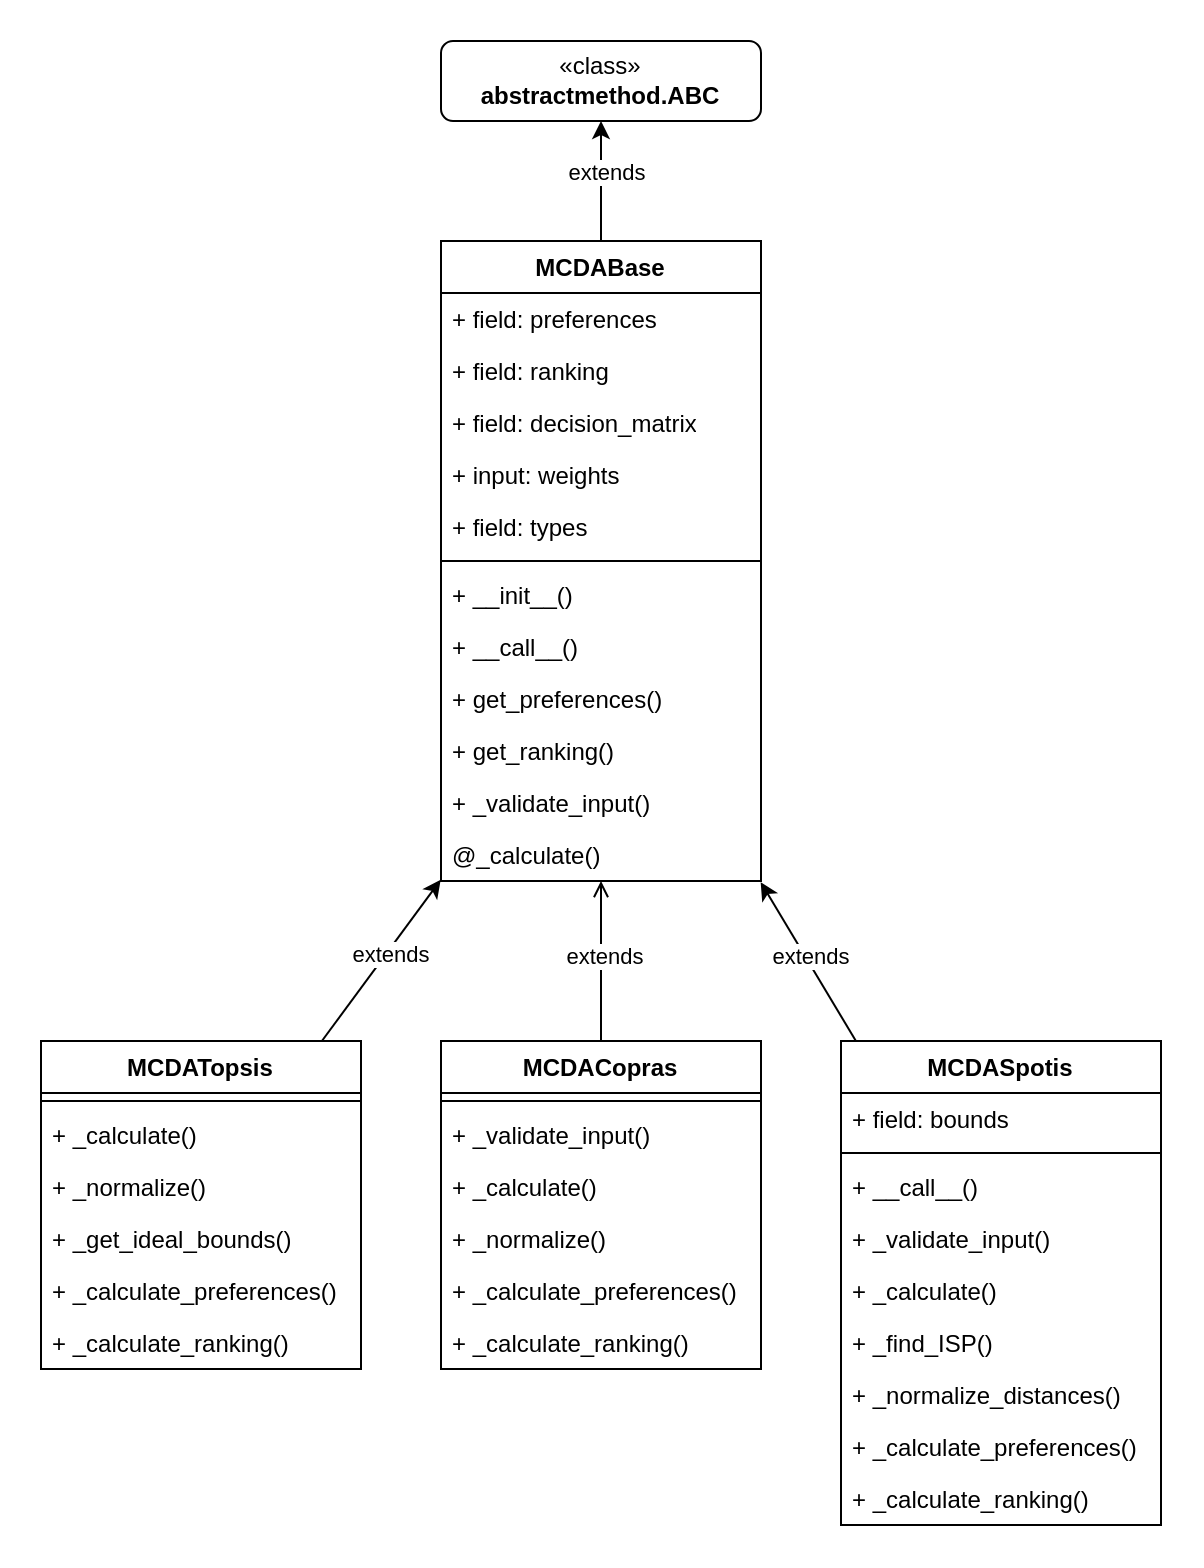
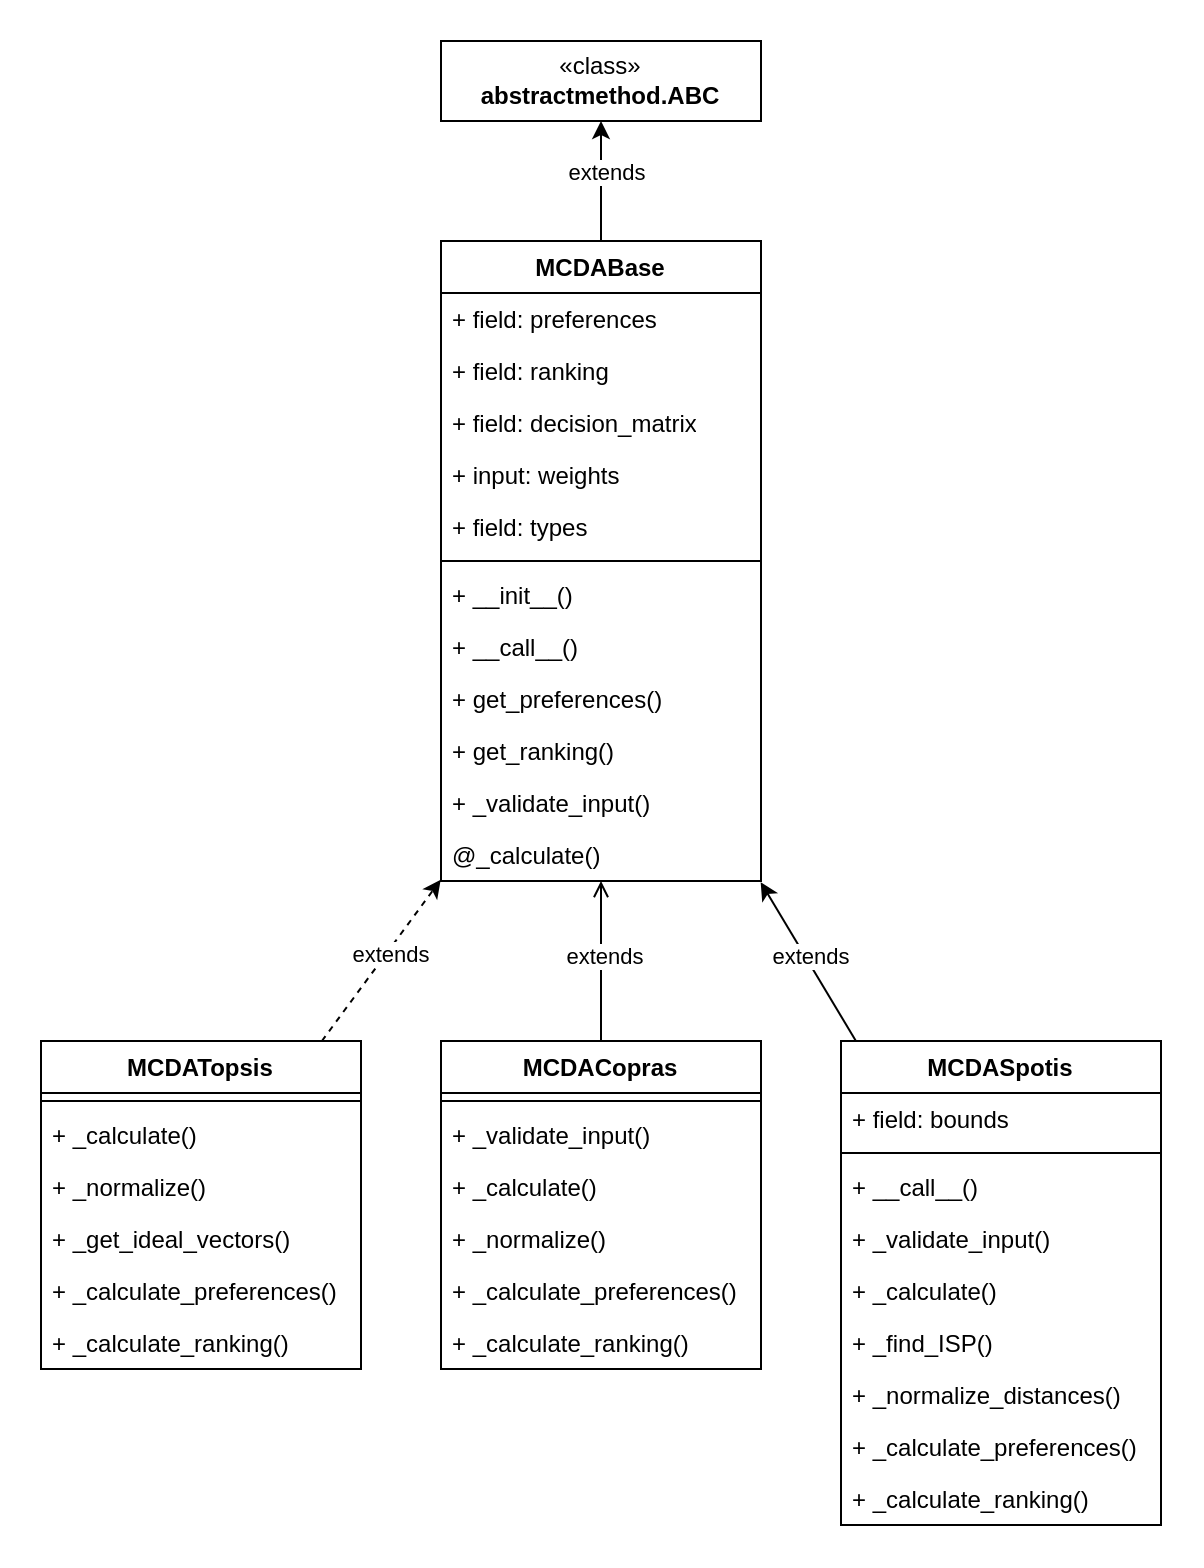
- <mxCell id="17" value="«class»&lt;br&gt;&lt;b&gt;abstractmethod.ABC&lt;/b&gt;" style="html=1;whiteSpace=wrap;rounded=1;" vertex="1" parent="1"><mxGeometry x="220" y="20" width="160" height="40" as="geometry" /></mxCell>
+ <mxCell id="17" value="«class»&lt;br&gt;&lt;b&gt;abstractmethod.ABC&lt;/b&gt;" style="html=1;whiteSpace=wrap;" vertex="1" parent="1"><mxGeometry x="220" y="20" width="160" height="40" as="geometry" /></mxCell>
- <mxCell id="27" style="rounded=0;orthogonalLoop=1;jettySize=auto;html=1;entryX=-0.001;entryY=0.978;entryDx=0;entryDy=0;entryPerimeter=0;" edge="1" parent="1" source="29" target="14"><mxGeometry relative="1" as="geometry" /></mxCell>
+ <mxCell id="27" style="rounded=0;orthogonalLoop=1;jettySize=auto;html=1;entryX=-0.001;entryY=0.978;entryDx=0;entryDy=0;entryPerimeter=0;dashed=1;" edge="1" parent="1" source="29" target="14"><mxGeometry relative="1" as="geometry" /></mxCell>
- <mxCell id="33" value="+ _get_ideal_bounds()" style="text;strokeColor=none;fillColor=none;align=left;verticalAlign=top;spacingLeft=4;spacingRight=4;overflow=hidden;rotatable=0;points=[[0,0.5],[1,0.5]];portConstraint=eastwest;whiteSpace=wrap;html=1;" vertex="1" parent="29"><mxGeometry y="86" width="160" height="26" as="geometry" /></mxCell>
+ <mxCell id="33" value="+ _get_ideal_vectors()" style="text;strokeColor=none;fillColor=none;align=left;verticalAlign=top;spacingLeft=4;spacingRight=4;overflow=hidden;rotatable=0;points=[[0,0.5],[1,0.5]];portConstraint=eastwest;whiteSpace=wrap;html=1;" vertex="1" parent="29"><mxGeometry y="86" width="160" height="26" as="geometry" /></mxCell>
